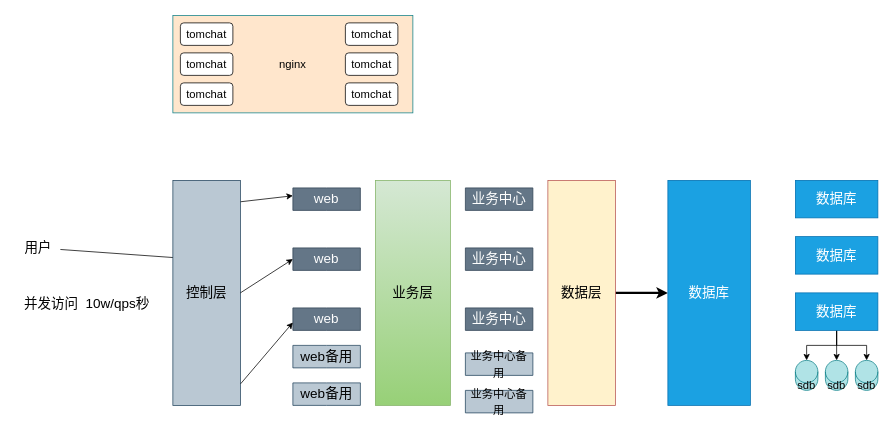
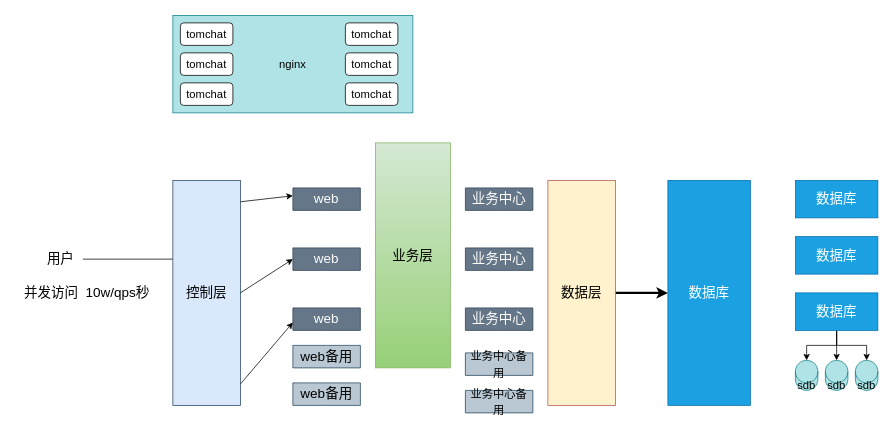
- <mxCell id="31" value="nginx" style="rounded=0;whiteSpace=wrap;html=1;fontSize=15;fillColor=#ffe6cc;strokeColor=#0e8088;" vertex="1" parent="1"><mxGeometry x="230" y="20" width="320" height="130" as="geometry" /></mxCell>
+ <mxCell id="31" value="nginx" style="rounded=0;whiteSpace=wrap;html=1;fontSize=15;fillColor=#b0e3e6;strokeColor=#0e8088;" vertex="1" parent="1"><mxGeometry x="230" y="20" width="320" height="130" as="geometry" /></mxCell>
- <mxCell id="2" value="用户" style="text;html=1;align=center;verticalAlign=middle;resizable=0;points=[];autosize=1;strokeColor=none;fillColor=none;fontSize=18;" vertex="1" parent="1"><mxGeometry x="20" y="310" width="60" height="40" as="geometry" /></mxCell>
+ <mxCell id="2" value="用户" style="text;html=1;align=center;verticalAlign=middle;resizable=0;points=[];autosize=1;strokeColor=none;fillColor=none;fontSize=18;" vertex="1" parent="1"><mxGeometry x="50" y="325" width="60" height="40" as="geometry" /></mxCell>
- <mxCell id="7" value="控制层" style="rounded=0;whiteSpace=wrap;html=1;fontSize=18;fillColor=#bac8d3;strokeColor=#23445d;" vertex="1" parent="1"><mxGeometry x="230" y="240" width="90" height="300" as="geometry" /></mxCell>
+ <mxCell id="7" value="控制层" style="rounded=0;whiteSpace=wrap;html=1;fontSize=18;fillColor=#dae8fc;strokeColor=#23445d;" vertex="1" parent="1"><mxGeometry x="230" y="240" width="90" height="300" as="geometry" /></mxCell>
- <mxCell id="8" value="业务层" style="rounded=0;whiteSpace=wrap;html=1;fontSize=18;fillColor=#d5e8d4;gradientColor=#97d077;strokeColor=#82b366;" vertex="1" parent="1"><mxGeometry x="500" y="240" width="100" height="300" as="geometry" /></mxCell>
+ <mxCell id="8" value="业务层" style="rounded=0;whiteSpace=wrap;html=1;fontSize=18;fillColor=#d5e8d4;gradientColor=#97d077;strokeColor=#82b366;" vertex="1" parent="1"><mxGeometry x="500" y="190" width="100" height="300" as="geometry" /></mxCell>
- <mxCell id="38" value="并发访问&amp;nbsp; 10w/qps秒" style="text;html=1;align=center;verticalAlign=middle;resizable=0;points=[];autosize=1;strokeColor=none;fillColor=none;fontSize=18;" vertex="1" parent="1"><mxGeometry x="20" y="385" width="190" height="40" as="geometry" /></mxCell>
+ <mxCell id="38" value="并发访问&amp;nbsp; 10w/qps秒" style="text;html=1;align=center;verticalAlign=middle;resizable=0;points=[];autosize=1;strokeColor=none;fillColor=none;fontSize=18;" vertex="1" parent="1"><mxGeometry x="20" y="370" width="190" height="40" as="geometry" /></mxCell>
